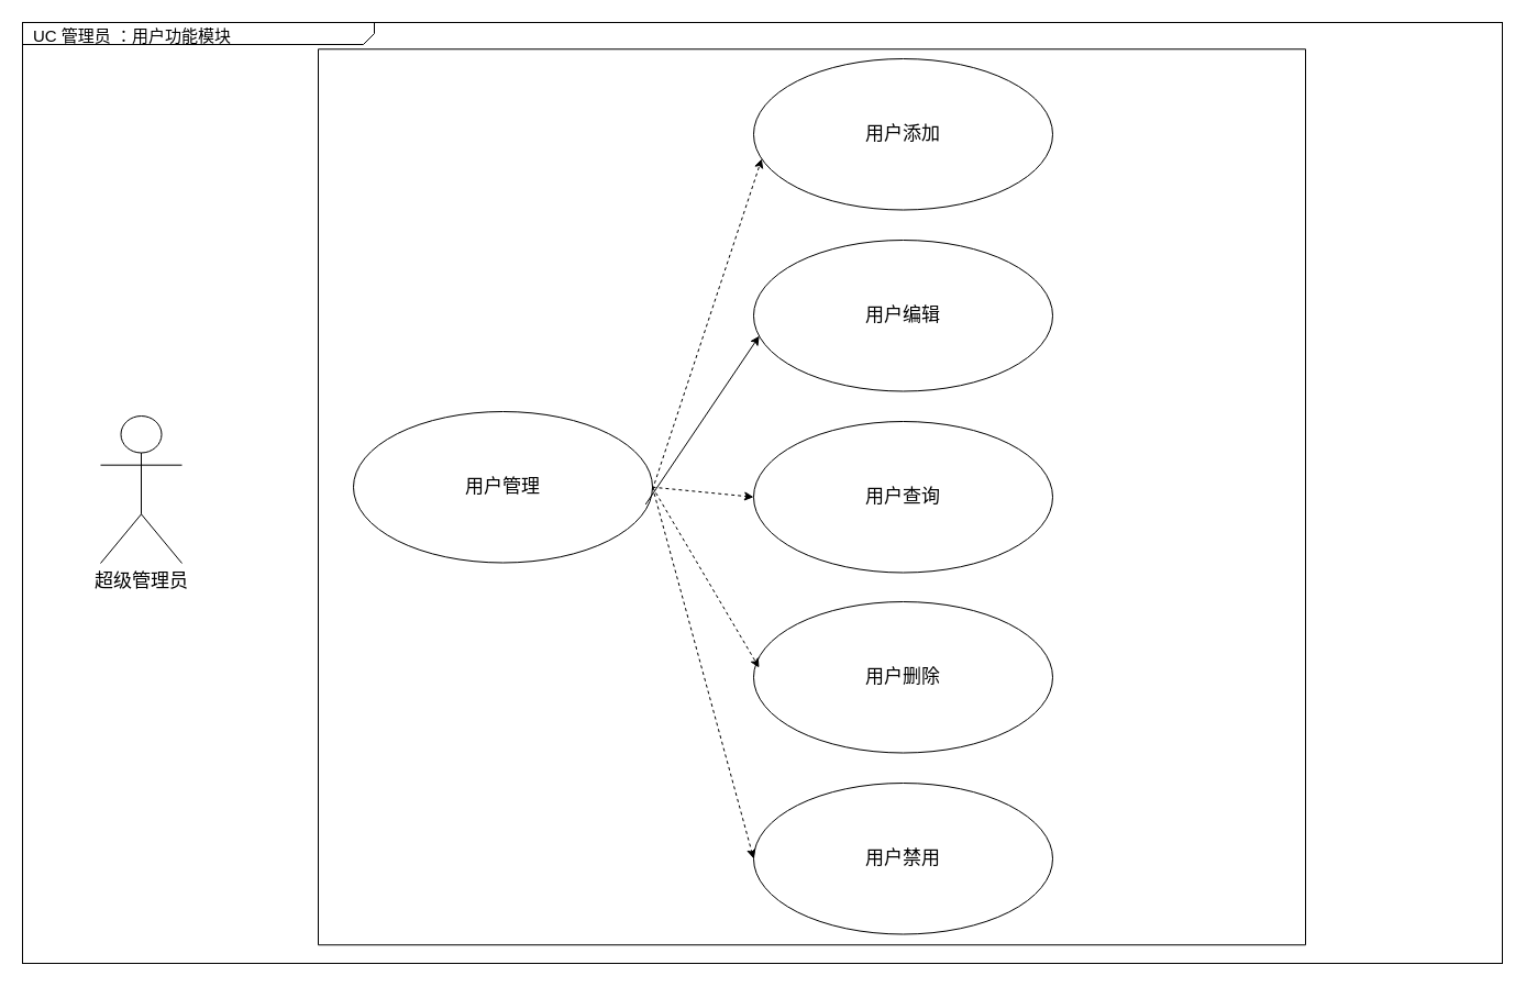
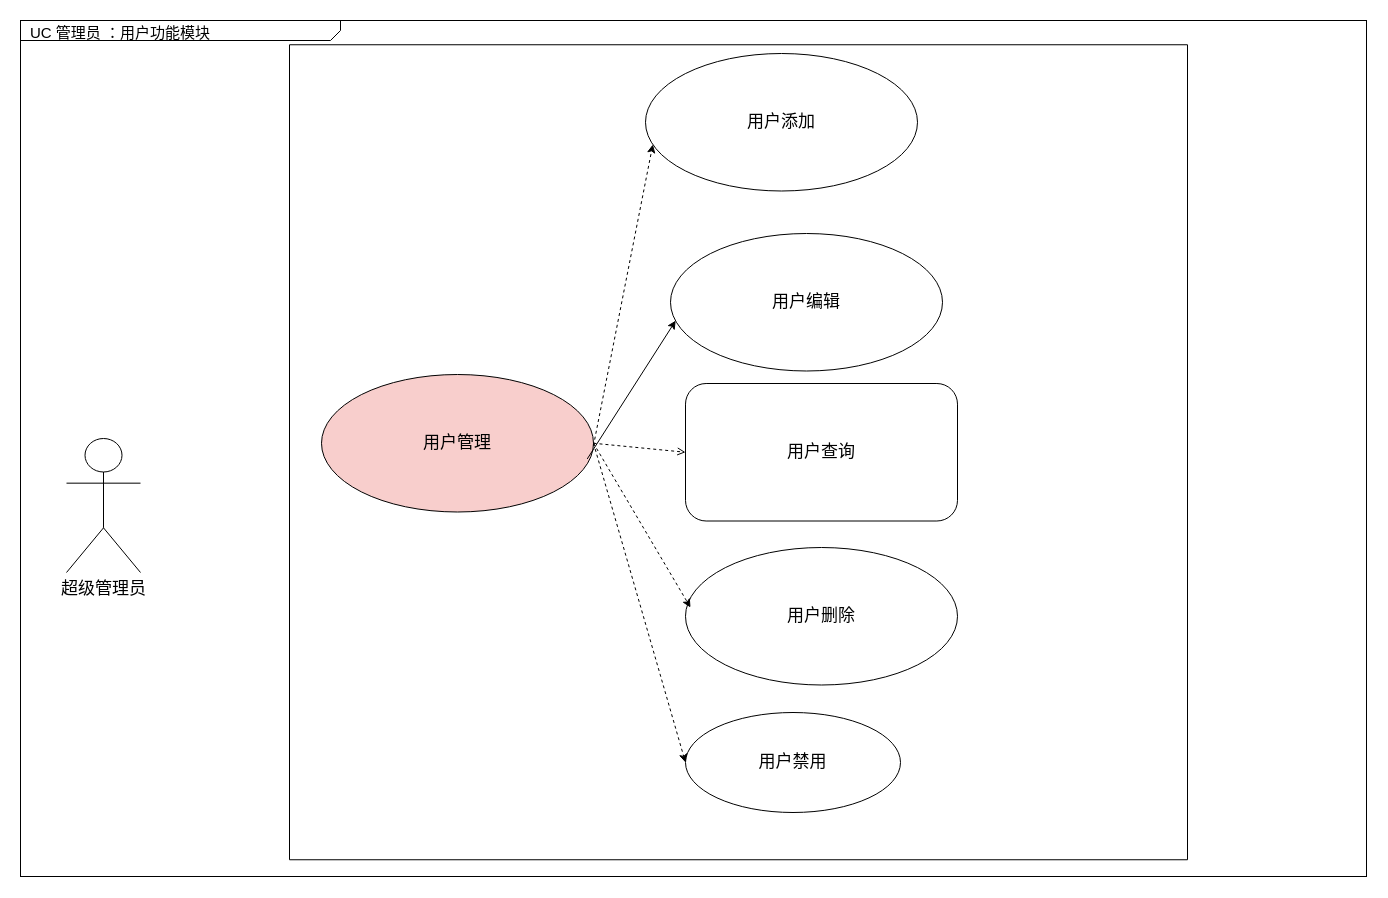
- <mxCell id="5" value="用户添加" style="ellipse;whiteSpace=wrap;html=1;fontSize=17;" vertex="1" parent="1"><mxGeometry x="685" y="53" width="272" height="137.5" as="geometry" /></mxCell>
+ <mxCell id="5" value="用户添加" style="ellipse;whiteSpace=wrap;html=1;fontSize=17;" vertex="1" parent="1"><mxGeometry x="645" y="53" width="272" height="137.5" as="geometry" /></mxCell>
- <mxCell id="8" value="用户编辑" style="ellipse;whiteSpace=wrap;html=1;fontSize=17;" vertex="1" parent="1"><mxGeometry x="685" y="218" width="272" height="137.5" as="geometry" /></mxCell>
+ <mxCell id="8" value="用户编辑" style="ellipse;whiteSpace=wrap;html=1;fontSize=17;" vertex="1" parent="1"><mxGeometry x="670" y="233" width="272" height="137.5" as="geometry" /></mxCell>
- <mxCell id="4" value="用户管理" style="ellipse;whiteSpace=wrap;html=1;fontSize=17;" vertex="1" parent="1"><mxGeometry x="321" y="374" width="272" height="137.5" as="geometry" /></mxCell>
+ <mxCell id="4" value="用户管理" style="ellipse;whiteSpace=wrap;html=1;fontSize=17;fillColor=#f8cecc;" vertex="1" parent="1"><mxGeometry x="321" y="374" width="272" height="137.5" as="geometry" /></mxCell>
- <mxCell id="3" value="超级管理员" style="shape=umlActor;verticalLabelPosition=bottom;verticalAlign=top;html=1;outlineConnect=0;fontSize=17;" vertex="1" parent="1"><mxGeometry x="91" y="378" width="74" height="134" as="geometry" /></mxCell>
+ <mxCell id="3" value="超级管理员" style="shape=umlActor;verticalLabelPosition=bottom;verticalAlign=top;html=1;outlineConnect=0;fontSize=17;" vertex="1" parent="1"><mxGeometry x="66" y="438" width="74" height="134" as="geometry" /></mxCell>
- <mxCell id="12" value="" style="endArrow=classic;html=1;rounded=0;dashed=1;entryX=0;entryY=0.5;entryDx=0;entryDy=0;exitX=1;exitY=0.5;exitDx=0;exitDy=0;" edge="1" parent="1" source="4" target="7"><mxGeometry width="50" height="50" relative="1" as="geometry"><mxPoint x="541" y="793" as="sourcePoint" /><mxPoint x="640" y="492" as="targetPoint" /></mxGeometry></mxCell>
+ <mxCell id="12" value="" style="endArrow=open;html=1;rounded=0;dashed=1;entryX=0;entryY=0.5;entryDx=0;entryDy=0;exitX=1;exitY=0.5;exitDx=0;exitDy=0;" edge="1" parent="1" source="4" target="7"><mxGeometry width="50" height="50" relative="1" as="geometry"><mxPoint x="541" y="793" as="sourcePoint" /><mxPoint x="640" y="492" as="targetPoint" /></mxGeometry></mxCell>
- <mxCell id="7" value="用户查询" style="ellipse;whiteSpace=wrap;html=1;fontSize=17;" vertex="1" parent="1"><mxGeometry x="685" y="383" width="272" height="137.5" as="geometry" /></mxCell>
+ <mxCell id="7" value="用户查询" style="whiteSpace=wrap;html=1;fontSize=17;rounded=1;" vertex="1" parent="1"><mxGeometry x="685" y="383" width="272" height="137.5" as="geometry" /></mxCell>
- <mxCell id="9" value="用户禁用" style="ellipse;whiteSpace=wrap;html=1;fontSize=17;" vertex="1" parent="1"><mxGeometry x="685" y="712" width="272" height="137.5" as="geometry" /></mxCell>
+ <mxCell id="9" value="用户禁用" style="ellipse;whiteSpace=wrap;html=1;fontSize=17;" vertex="1" parent="1"><mxGeometry x="685" y="712" width="215" height="100" as="geometry" /></mxCell>
